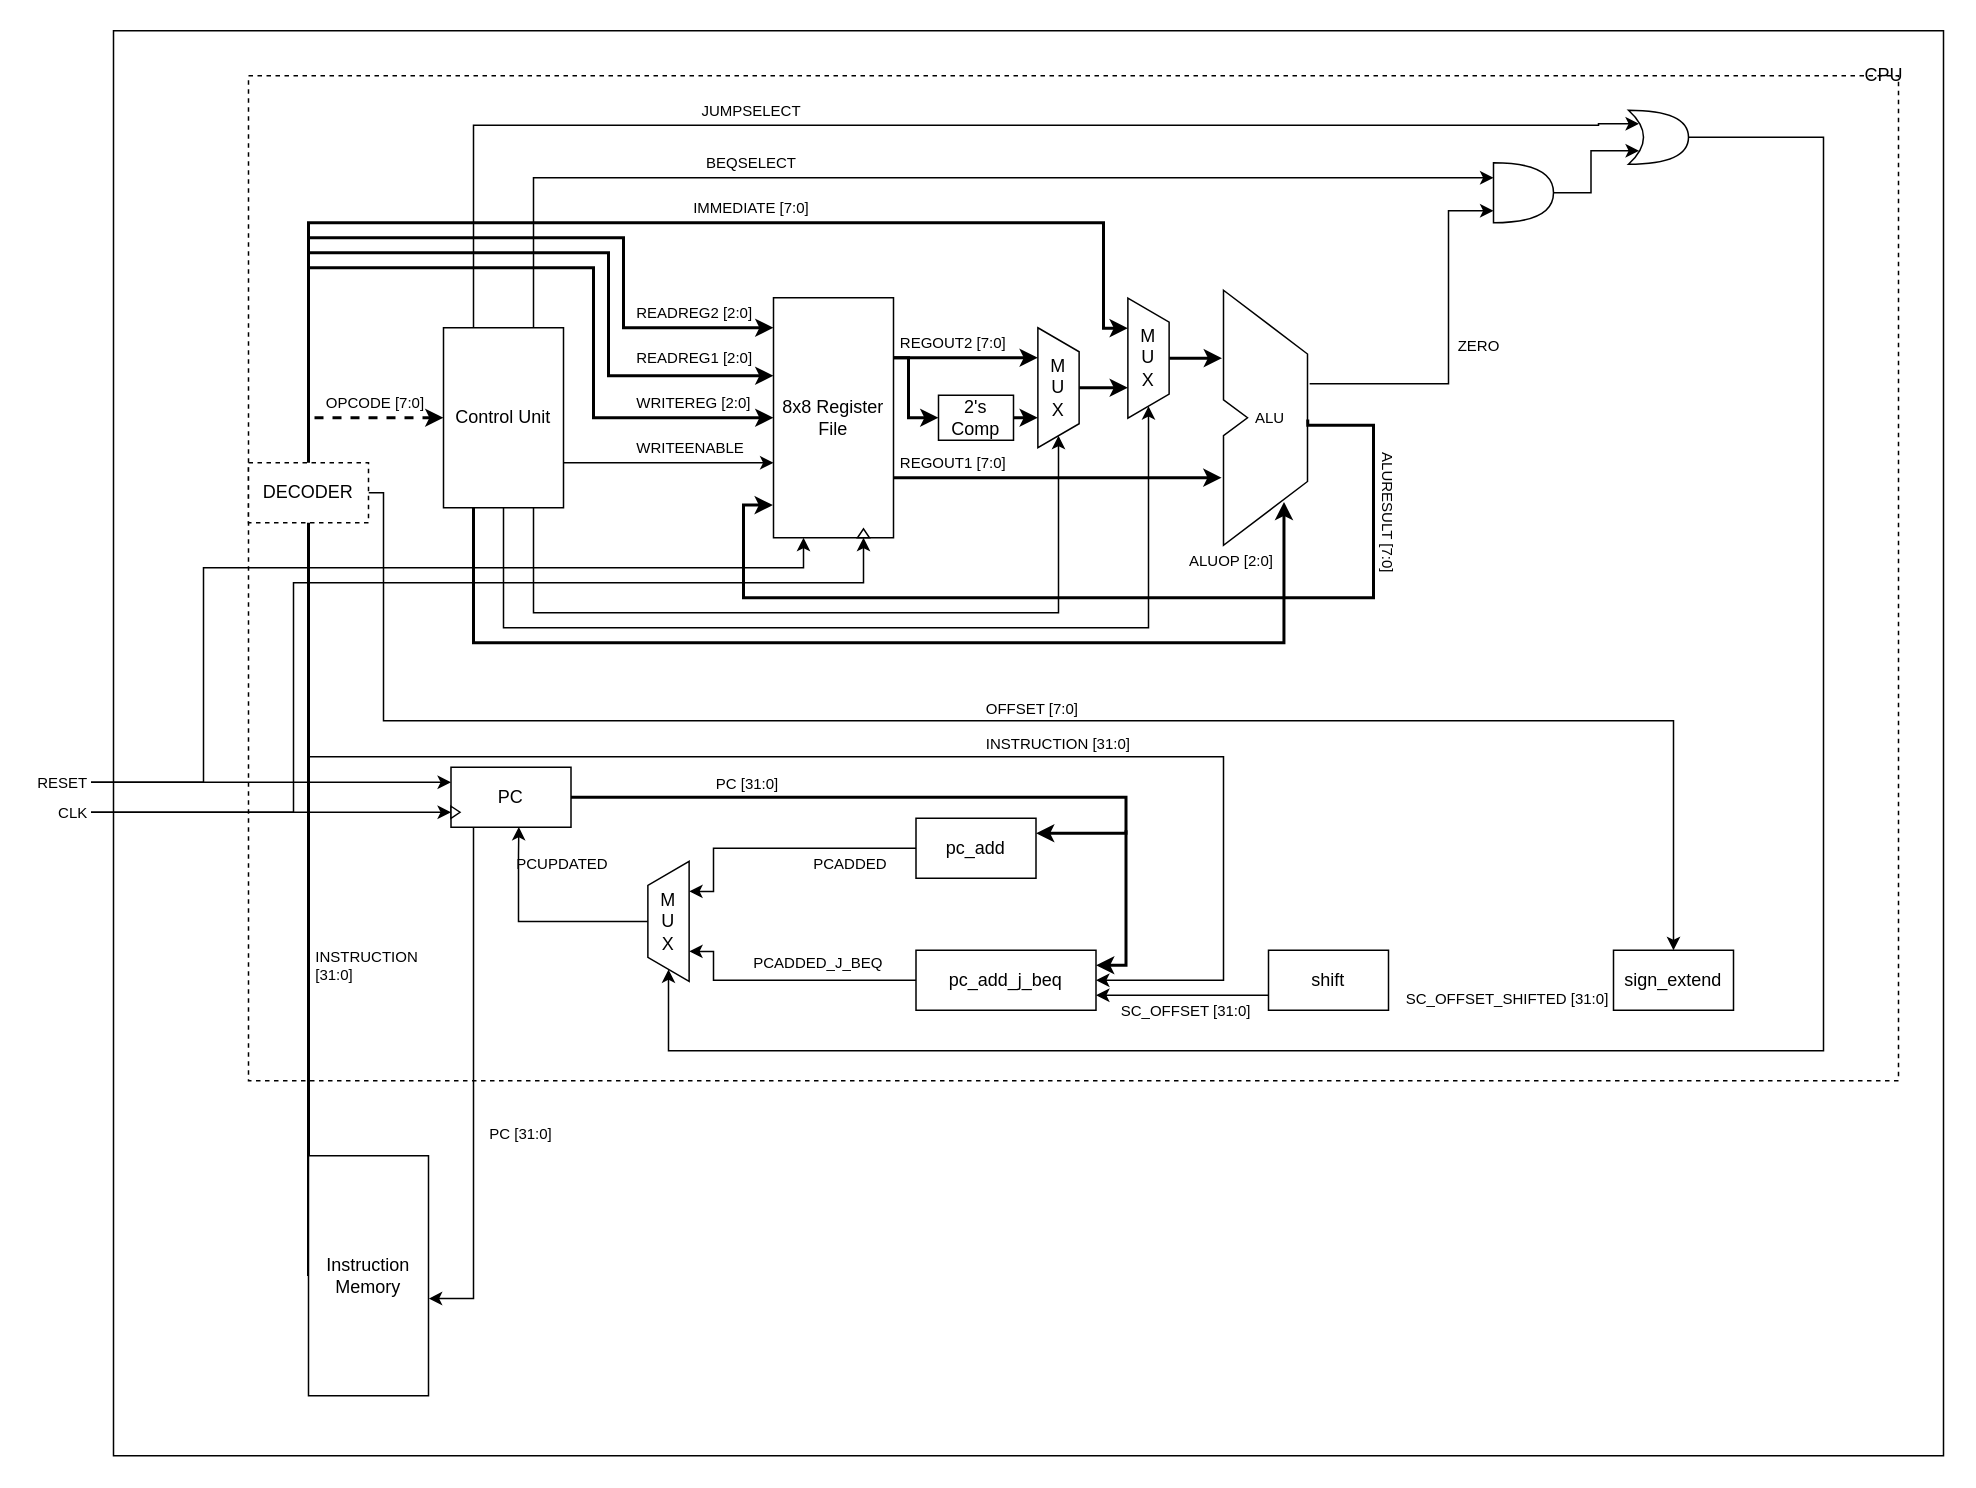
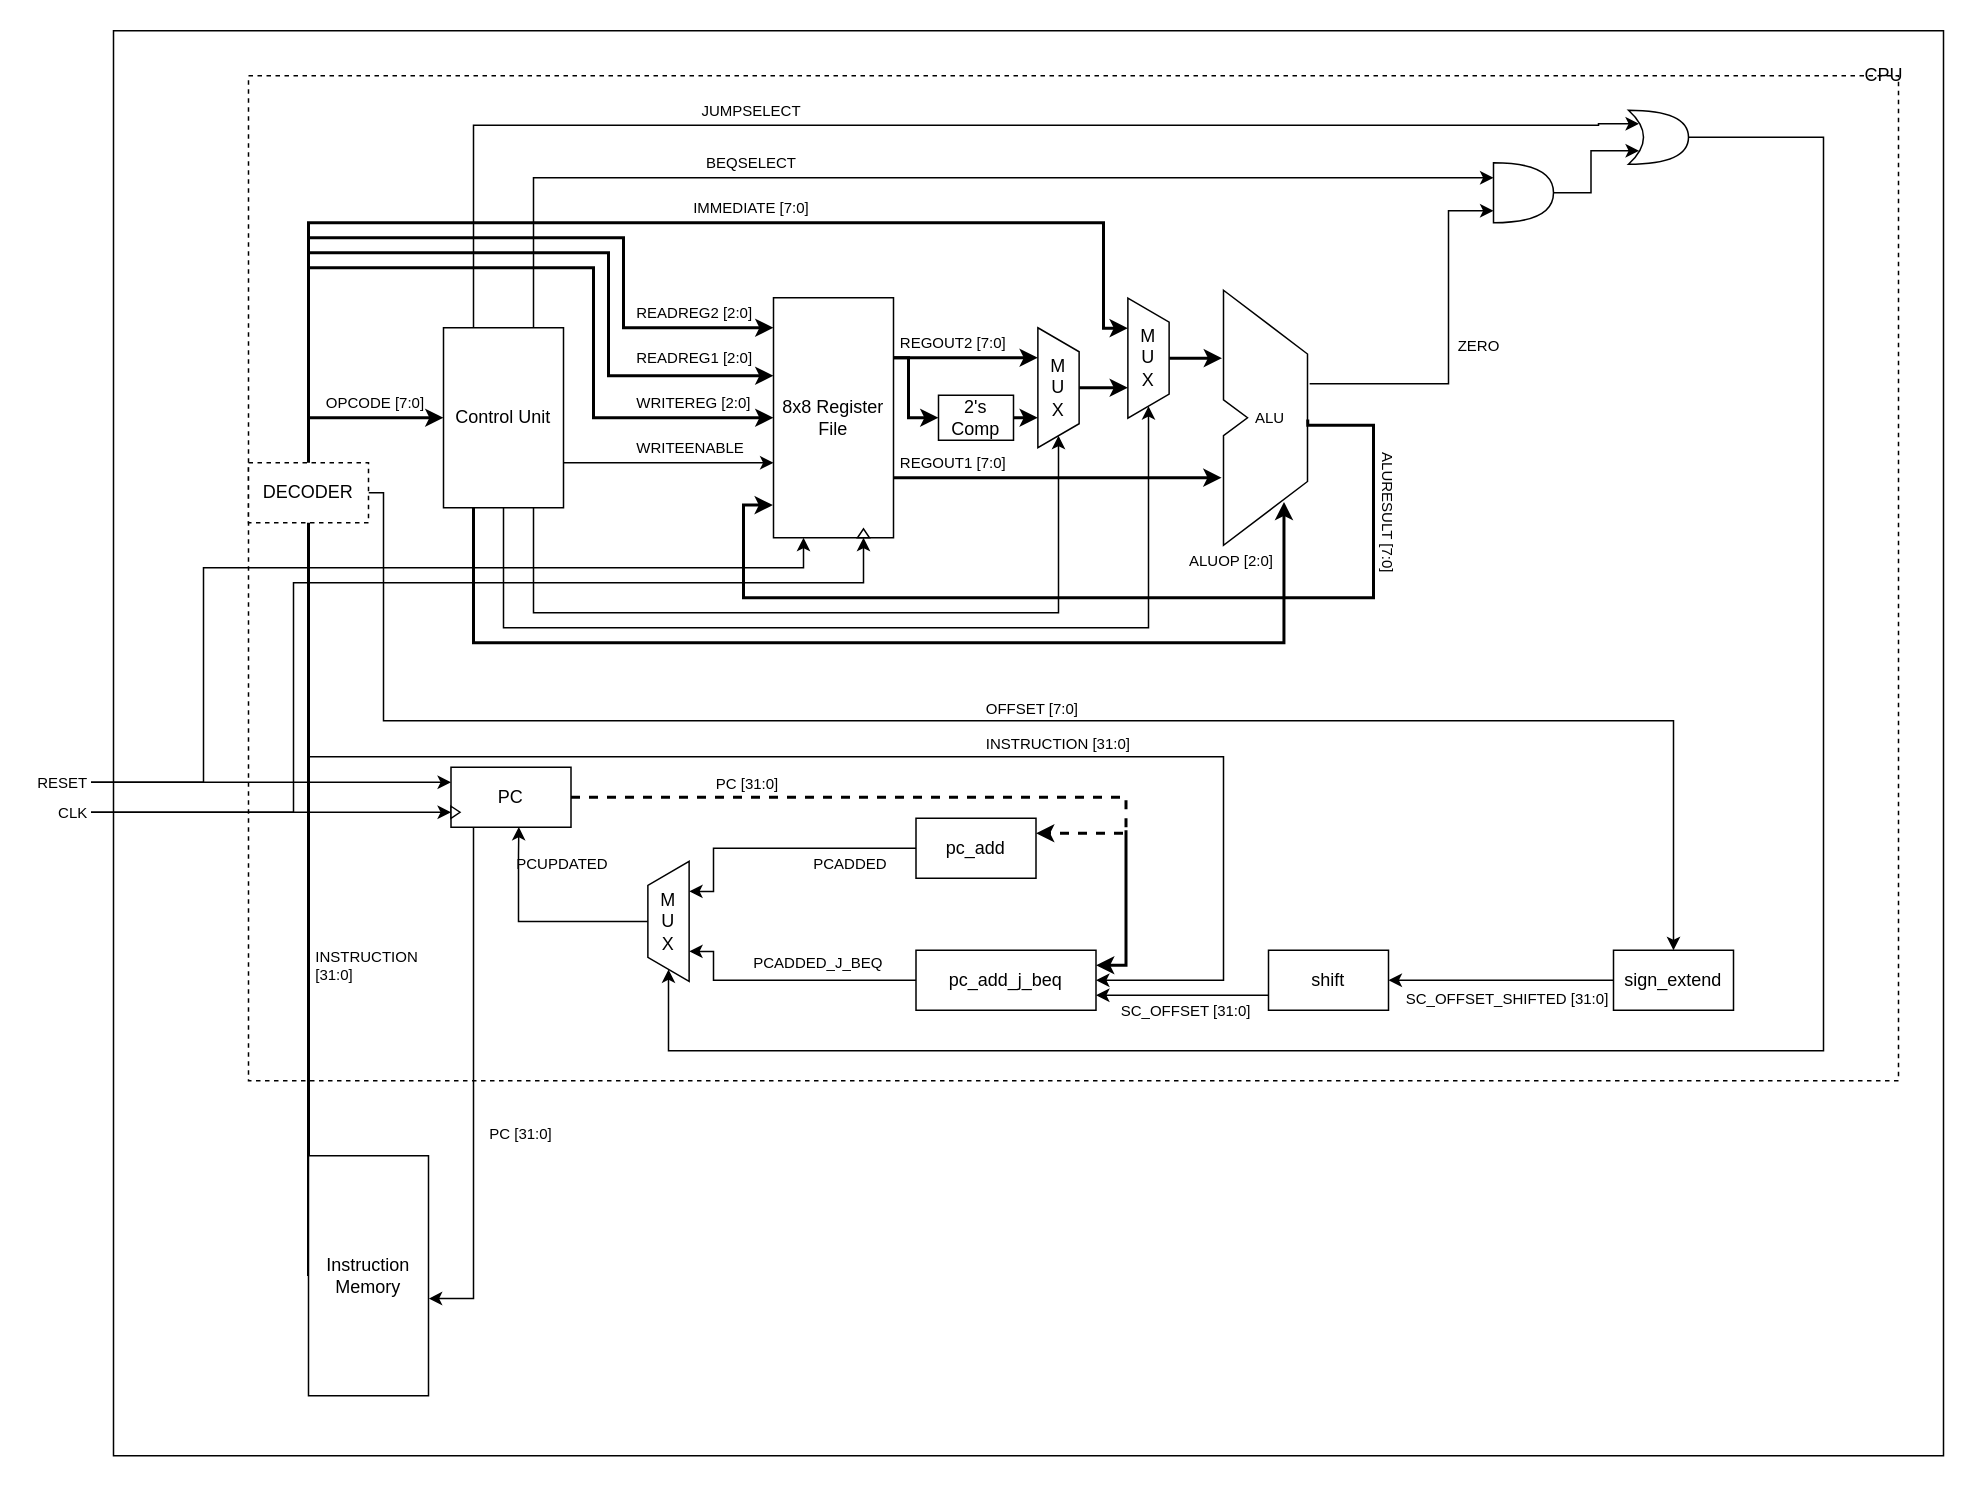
- <mxCell id="16" style="edgeStyle=orthogonalEdgeStyle;rounded=0;orthogonalLoop=1;jettySize=auto;html=1;exitX=0;exitY=0.5;exitDx=0;exitDy=0;entryX=0;entryY=0.5;entryDx=0;entryDy=0;strokeWidth=2;dashed=1;" parent="1" source="21" target="11" edge="1"><mxGeometry relative="1" as="geometry"><Array as="points"><mxPoint x="205" y="598" /><mxPoint x="205" y="278" /></Array></mxGeometry></mxCell>
+ <mxCell id="16" style="edgeStyle=orthogonalEdgeStyle;rounded=0;orthogonalLoop=1;jettySize=auto;html=1;exitX=0;exitY=0.5;exitDx=0;exitDy=0;entryX=0;entryY=0.5;entryDx=0;entryDy=0;strokeWidth=2;" parent="1" source="21" target="11" edge="1"><mxGeometry relative="1" as="geometry"><Array as="points"><mxPoint x="205" y="598" /><mxPoint x="205" y="278" /></Array></mxGeometry></mxCell>
- <mxCell id="22" style="edgeStyle=orthogonalEdgeStyle;rounded=0;orthogonalLoop=1;jettySize=auto;html=1;exitX=1;exitY=0.5;exitDx=0;exitDy=0;entryX=1;entryY=0.25;entryDx=0;entryDy=0;strokeWidth=2;" parent="1" source="24" target="61" edge="1"><mxGeometry relative="1" as="geometry"><Array as="points"><mxPoint x="750" y="531" /><mxPoint x="750" y="555" /></Array></mxGeometry></mxCell>
+ <mxCell id="22" style="edgeStyle=orthogonalEdgeStyle;rounded=0;orthogonalLoop=1;jettySize=auto;html=1;exitX=1;exitY=0.5;exitDx=0;exitDy=0;entryX=1;entryY=0.25;entryDx=0;entryDy=0;strokeWidth=2;dashed=1;" parent="1" source="24" target="61" edge="1"><mxGeometry relative="1" as="geometry"><Array as="points"><mxPoint x="750" y="531" /><mxPoint x="750" y="555" /></Array></mxGeometry></mxCell>
+ <mxCell id="66" style="edgeStyle=orthogonalEdgeStyle;rounded=0;orthogonalLoop=1;jettySize=auto;html=1;entryX=1;entryY=0.5;entryDx=0;entryDy=0;" parent="1" source="67" target="65" edge="1"><mxGeometry relative="1" as="geometry" /></mxCell>
